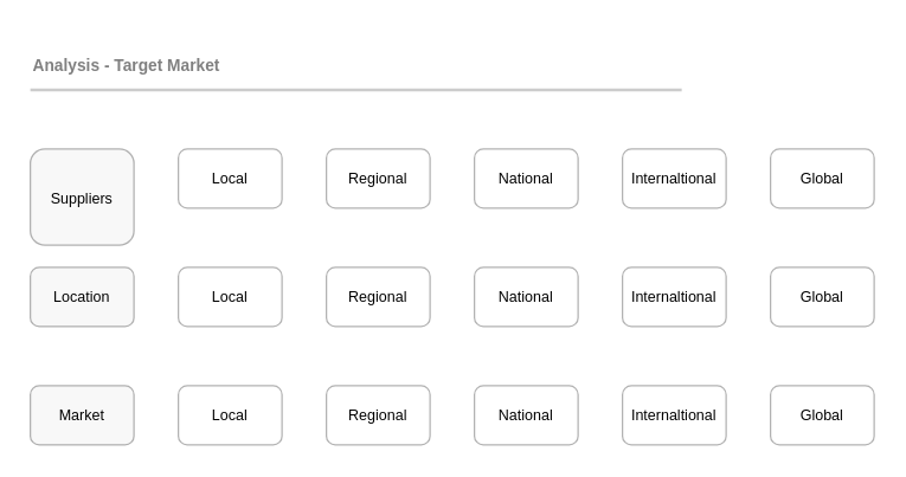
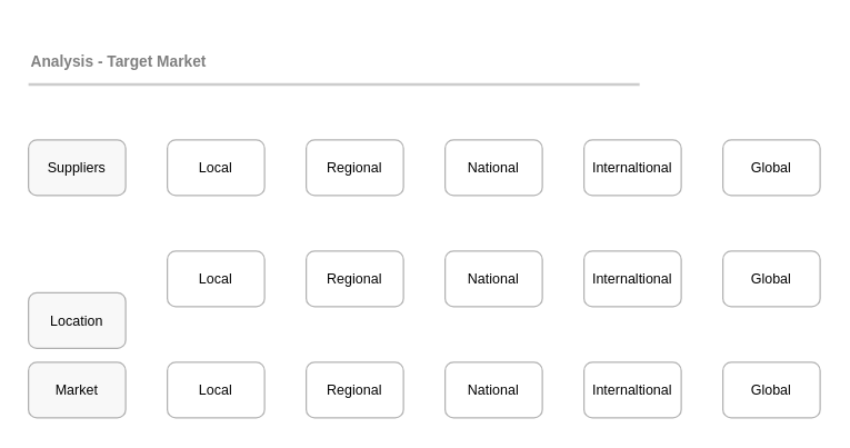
- <mxCell id="7" value="Suppliers" style="rounded=1;whiteSpace=wrap;html=1;shadow=0;glass=0;comic=0;strokeColor=#000000;fillColor=#E6E6E6;fontSize=10;opacity=30;align=center;" vertex="1" parent="1"><mxGeometry x="20" y="100" width="70" height="65" as="geometry" /></mxCell>
+ <mxCell id="7" value="Suppliers" style="rounded=1;whiteSpace=wrap;html=1;shadow=0;glass=0;comic=0;strokeColor=#000000;fillColor=#E6E6E6;fontSize=10;opacity=30;align=center;" vertex="1" parent="1"><mxGeometry x="20" y="100" width="70" height="40" as="geometry" /></mxCell>
- <mxCell id="13" value="Location" style="rounded=1;whiteSpace=wrap;html=1;shadow=0;glass=0;comic=0;strokeColor=#000000;fillColor=#E6E6E6;fontSize=10;opacity=30;align=center;" vertex="1" parent="1"><mxGeometry x="20" y="180" width="70" height="40" as="geometry" /></mxCell>
+ <mxCell id="13" value="Location" style="rounded=1;whiteSpace=wrap;html=1;shadow=0;glass=0;comic=0;strokeColor=#000000;fillColor=#E6E6E6;fontSize=10;opacity=30;align=center;" vertex="1" parent="1"><mxGeometry x="20" y="210" width="70" height="40" as="geometry" /></mxCell>
